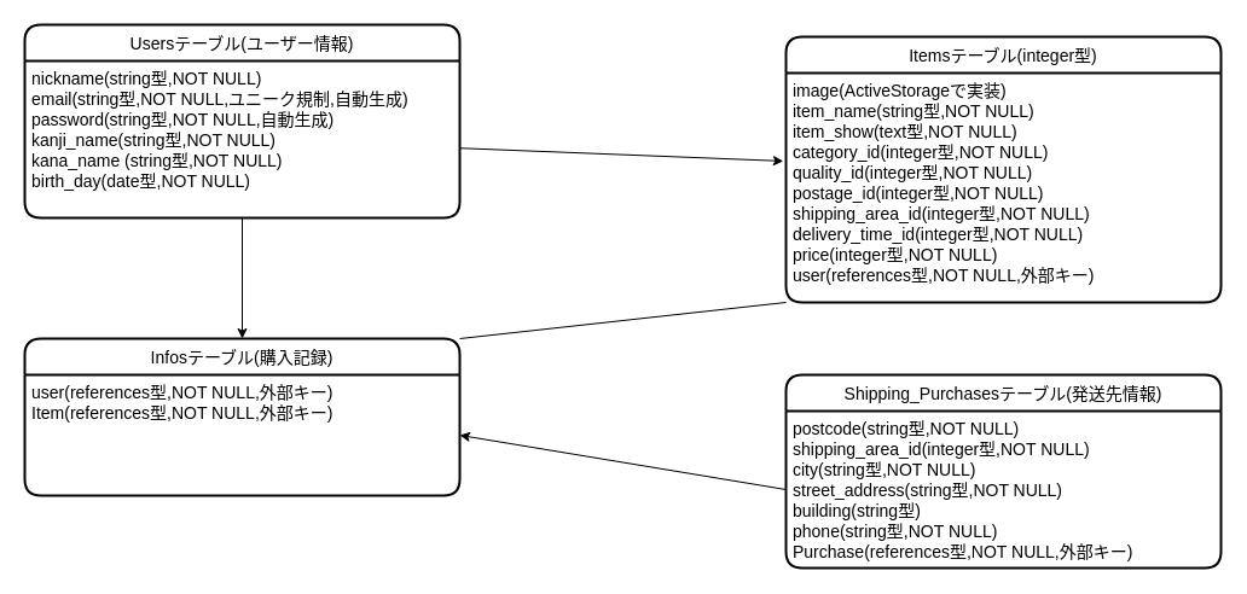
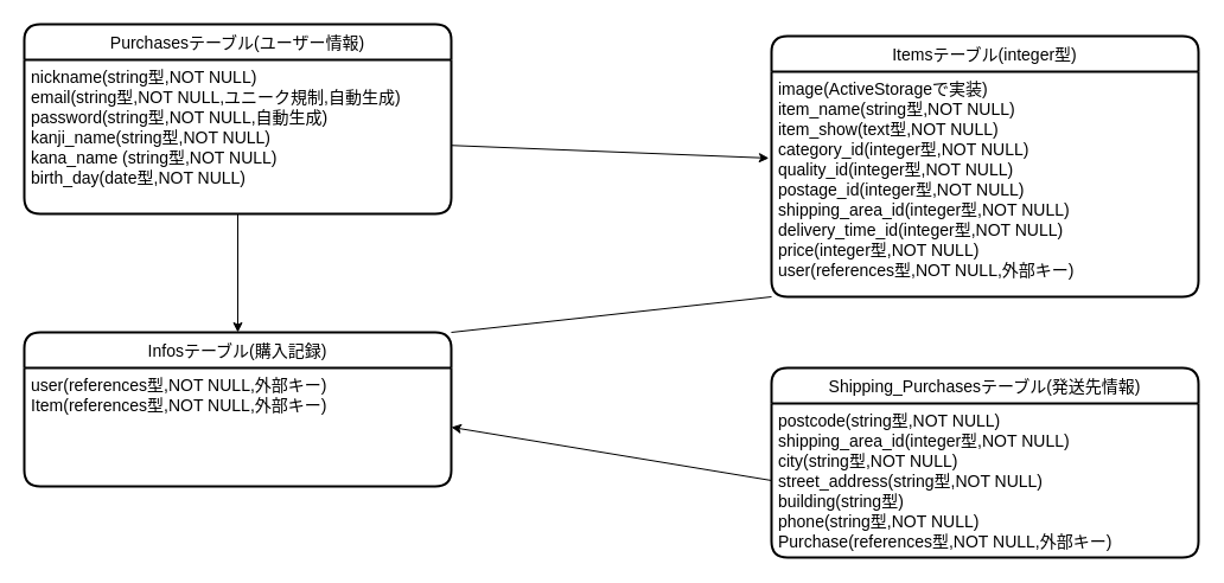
- <mxCell id="2" value="Usersテーブル(ユーザー情報)" style="swimlane;childLayout=stackLayout;horizontal=1;startSize=30;horizontalStack=0;rounded=1;fontSize=14;fontStyle=0;strokeWidth=2;resizeParent=0;resizeLast=1;shadow=0;dashed=0;align=center;" parent="1" vertex="1"><mxGeometry x="20" y="20" width="360" height="160" as="geometry" /></mxCell>
+ <mxCell id="2" value="Purchasesテーブル(ユーザー情報)" style="swimlane;childLayout=stackLayout;horizontal=1;startSize=30;horizontalStack=0;rounded=1;fontSize=14;fontStyle=0;strokeWidth=2;resizeParent=0;resizeLast=1;shadow=0;dashed=0;align=center;" parent="1" vertex="1"><mxGeometry x="20" y="20" width="360" height="160" as="geometry" /></mxCell>
